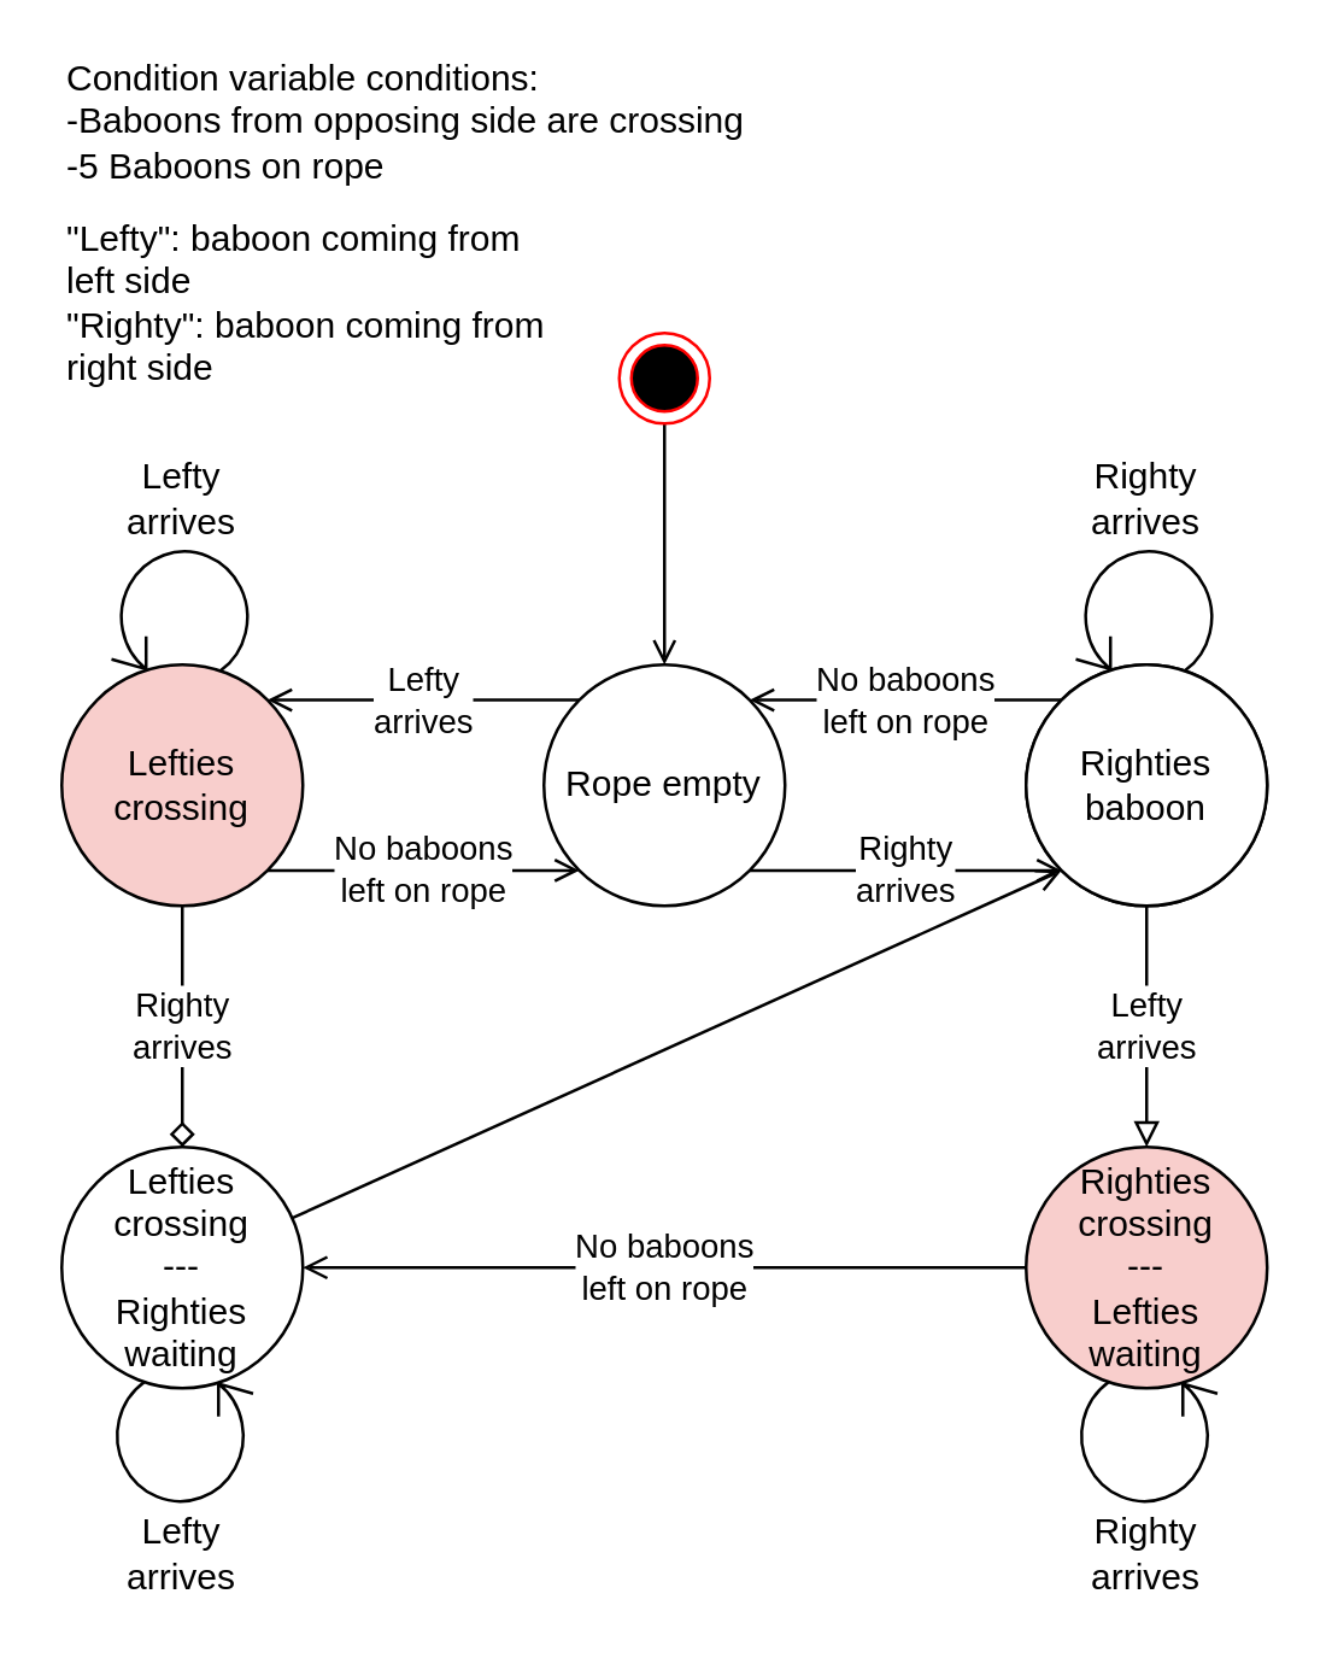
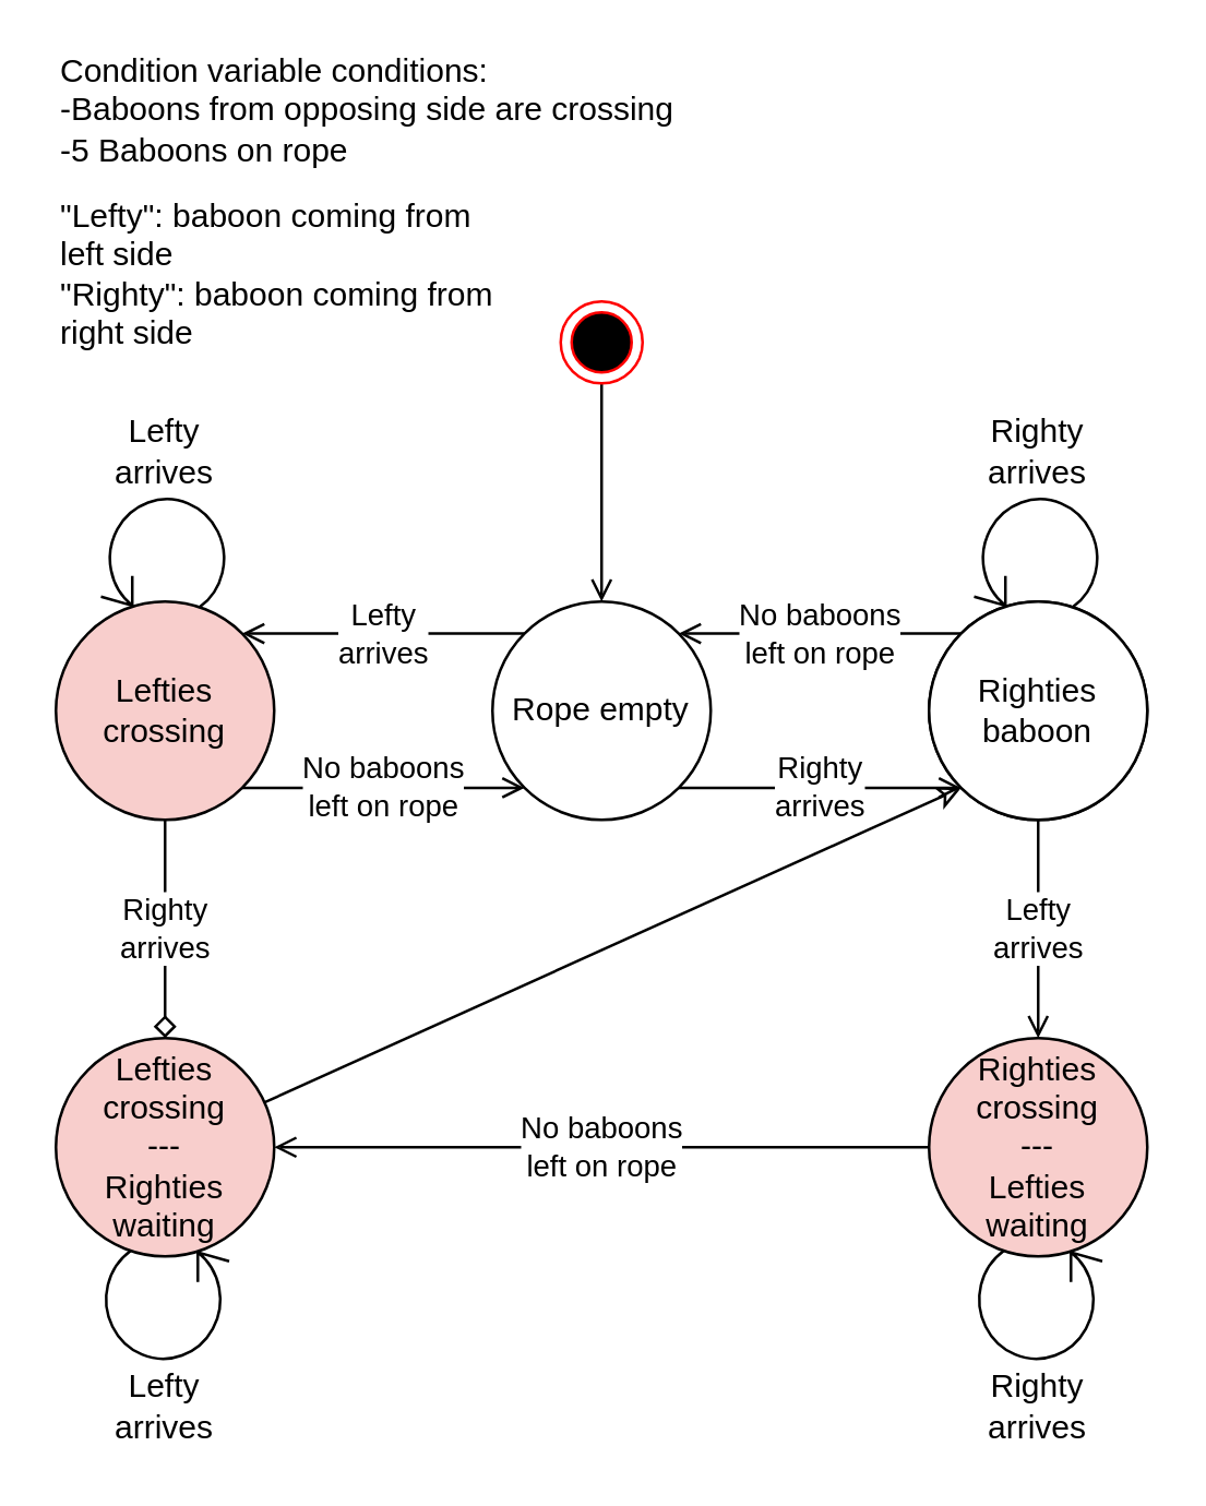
- <mxCell id="2" value="" style="endArrow=open;html=1;endFill=0;entryX=0;entryY=1;entryDx=0;entryDy=0;" edge="1" parent="1" source="24" target="9"><mxGeometry width="50" height="50" relative="1" as="geometry"><mxPoint x="140" y="440" as="sourcePoint" /><mxPoint x="350" y="310" as="targetPoint" /></mxGeometry></mxCell>
+ <mxCell id="2" value="" style="endArrow=classic;html=1;endFill=0;entryX=0;entryY=1;entryDx=0;entryDy=0;" edge="1" parent="1" source="24" target="9"><mxGeometry width="50" height="50" relative="1" as="geometry"><mxPoint x="140" y="440" as="sourcePoint" /><mxPoint x="350" y="310" as="targetPoint" /></mxGeometry></mxCell>
- <mxCell id="16" value="Lefty&lt;br&gt;arrives" style="endArrow=block;html=1;endFill=0;" edge="1" parent="1" source="9" target="15"><mxGeometry width="50" height="50" relative="1" as="geometry"><mxPoint x="310" y="380" as="sourcePoint" /><mxPoint x="360" y="330" as="targetPoint" /></mxGeometry></mxCell>
+ <mxCell id="16" value="Lefty&lt;br&gt;arrives" style="endArrow=open;html=1;endFill=0;" edge="1" parent="1" source="9" target="15"><mxGeometry width="50" height="50" relative="1" as="geometry"><mxPoint x="310" y="380" as="sourcePoint" /><mxPoint x="360" y="330" as="targetPoint" /></mxGeometry></mxCell>
- <mxCell id="24" value="Lefties&lt;br&gt;crossing&lt;br&gt;---&lt;br&gt;Righties&lt;br&gt;waiting" style="ellipse;whiteSpace=wrap;html=1;aspect=fixed;" vertex="1" parent="1"><mxGeometry x="20" y="380" width="80" height="80" as="geometry" /></mxCell>
+ <mxCell id="24" value="Lefties&lt;br&gt;crossing&lt;br&gt;---&lt;br&gt;Righties&lt;br&gt;waiting" style="ellipse;whiteSpace=wrap;html=1;aspect=fixed;fillColor=#f8cecc;" vertex="1" parent="1"><mxGeometry x="20" y="380" width="80" height="80" as="geometry" /></mxCell>
